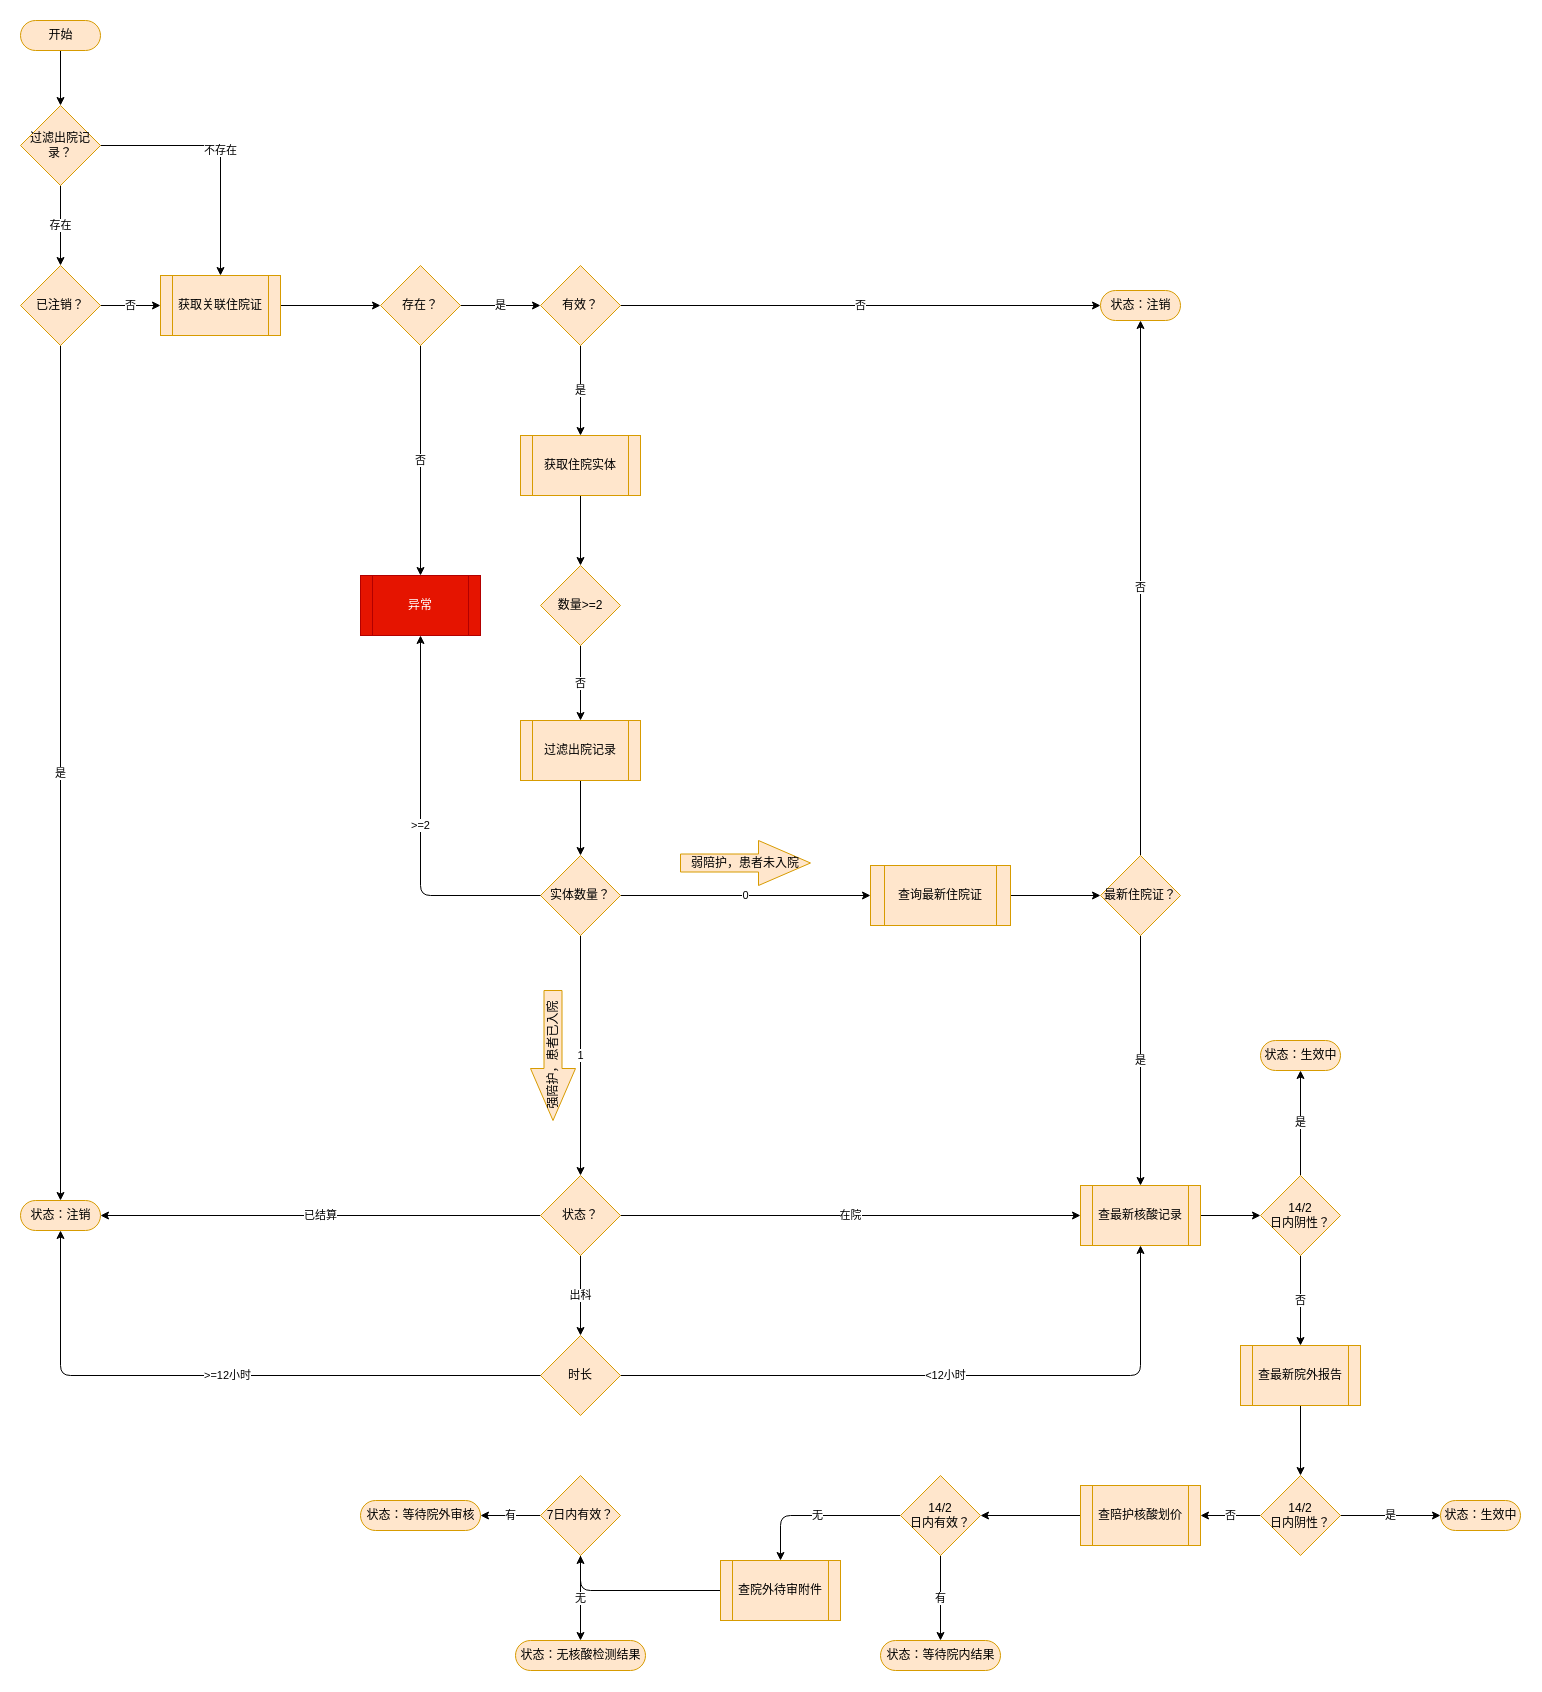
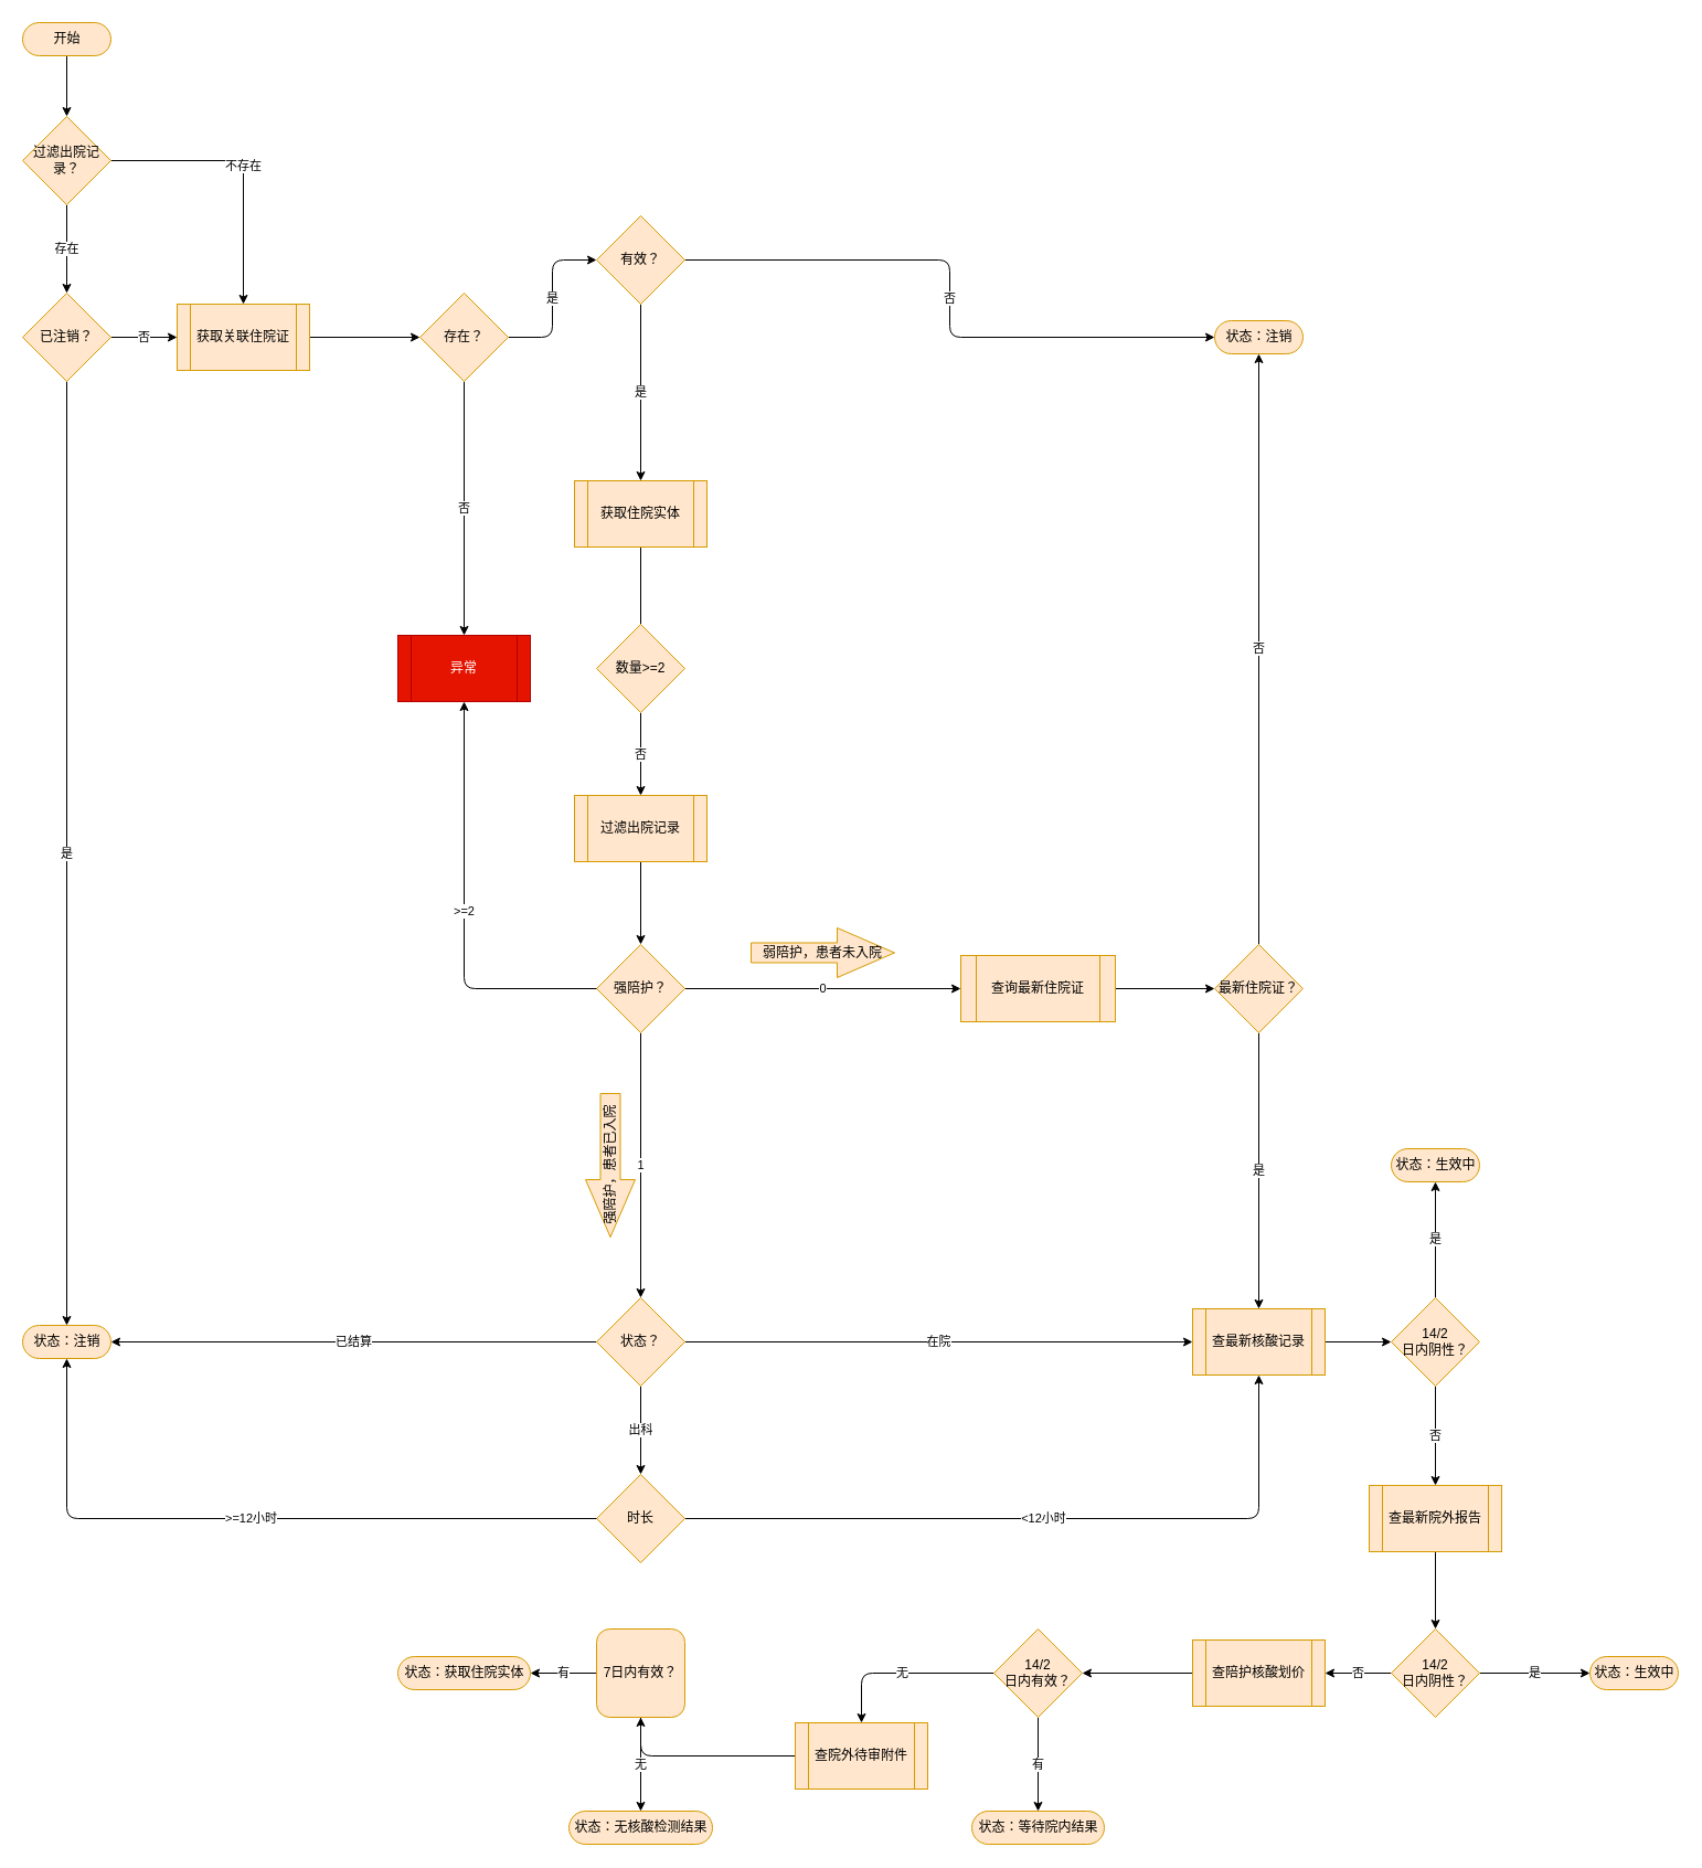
- <mxCell id="60" value="有效？" style="rhombus;whiteSpace=wrap;html=1;dashed=0;strokeColor=#d79b00;fillColor=#ffe6cc;" parent="1" vertex="1"><mxGeometry x="540" y="265" width="80" height="80" as="geometry" /></mxCell>
+ <mxCell id="60" value="有效？" style="rhombus;whiteSpace=wrap;html=1;dashed=0;strokeColor=#d79b00;fillColor=#ffe6cc;" parent="1" vertex="1"><mxGeometry x="540" y="195" width="80" height="80" as="geometry" /></mxCell>
- <mxCell id="12" value="" style="edgeStyle=orthogonalEdgeStyle;html=1;" parent="1" source="13" target="69" edge="1"><mxGeometry relative="1" as="geometry" /></mxCell>
+ <mxCell id="12" value="" style="edgeStyle=orthogonalEdgeStyle;html=1;endArrow=none;" parent="1" source="13" target="69" edge="1"><mxGeometry relative="1" as="geometry" /></mxCell>
- <mxCell id="16" value="实体数量？" style="rhombus;whiteSpace=wrap;html=1;dashed=0;strokeColor=#d79b00;fillColor=#ffe6cc;" parent="1" vertex="1"><mxGeometry x="540" y="855" width="80" height="80" as="geometry" /></mxCell>
+ <mxCell id="16" value="强陪护？" style="rhombus;whiteSpace=wrap;html=1;dashed=0;strokeColor=#d79b00;fillColor=#ffe6cc;" parent="1" vertex="1"><mxGeometry x="540" y="855" width="80" height="80" as="geometry" /></mxCell>
- <mxCell id="53" value="状态：等待院外审核" style="html=1;dashed=0;whitespace=wrap;shape=mxgraph.dfd.start;fillColor=#ffe6cc;strokeColor=#d79b00;" parent="1" vertex="1"><mxGeometry x="360" y="1500" width="120" height="30" as="geometry" /></mxCell>
+ <mxCell id="53" value="状态：获取住院实体" style="html=1;dashed=0;whitespace=wrap;shape=mxgraph.dfd.start;fillColor=#ffe6cc;strokeColor=#d79b00;" parent="1" vertex="1"><mxGeometry x="360" y="1500" width="120" height="30" as="geometry" /></mxCell>
- <mxCell id="52" value="7日内有效？" style="rhombus;whiteSpace=wrap;html=1;dashed=0;strokeColor=#d79b00;fillColor=#ffe6cc;" parent="1" vertex="1"><mxGeometry x="540" y="1475" width="80" height="80" as="geometry" /></mxCell>
+ <mxCell id="52" value="7日内有效？" style="whiteSpace=wrap;html=1;dashed=0;strokeColor=#d79b00;fillColor=#ffe6cc;rounded=1;" parent="1" vertex="1"><mxGeometry x="540" y="1475" width="80" height="80" as="geometry" /></mxCell>
